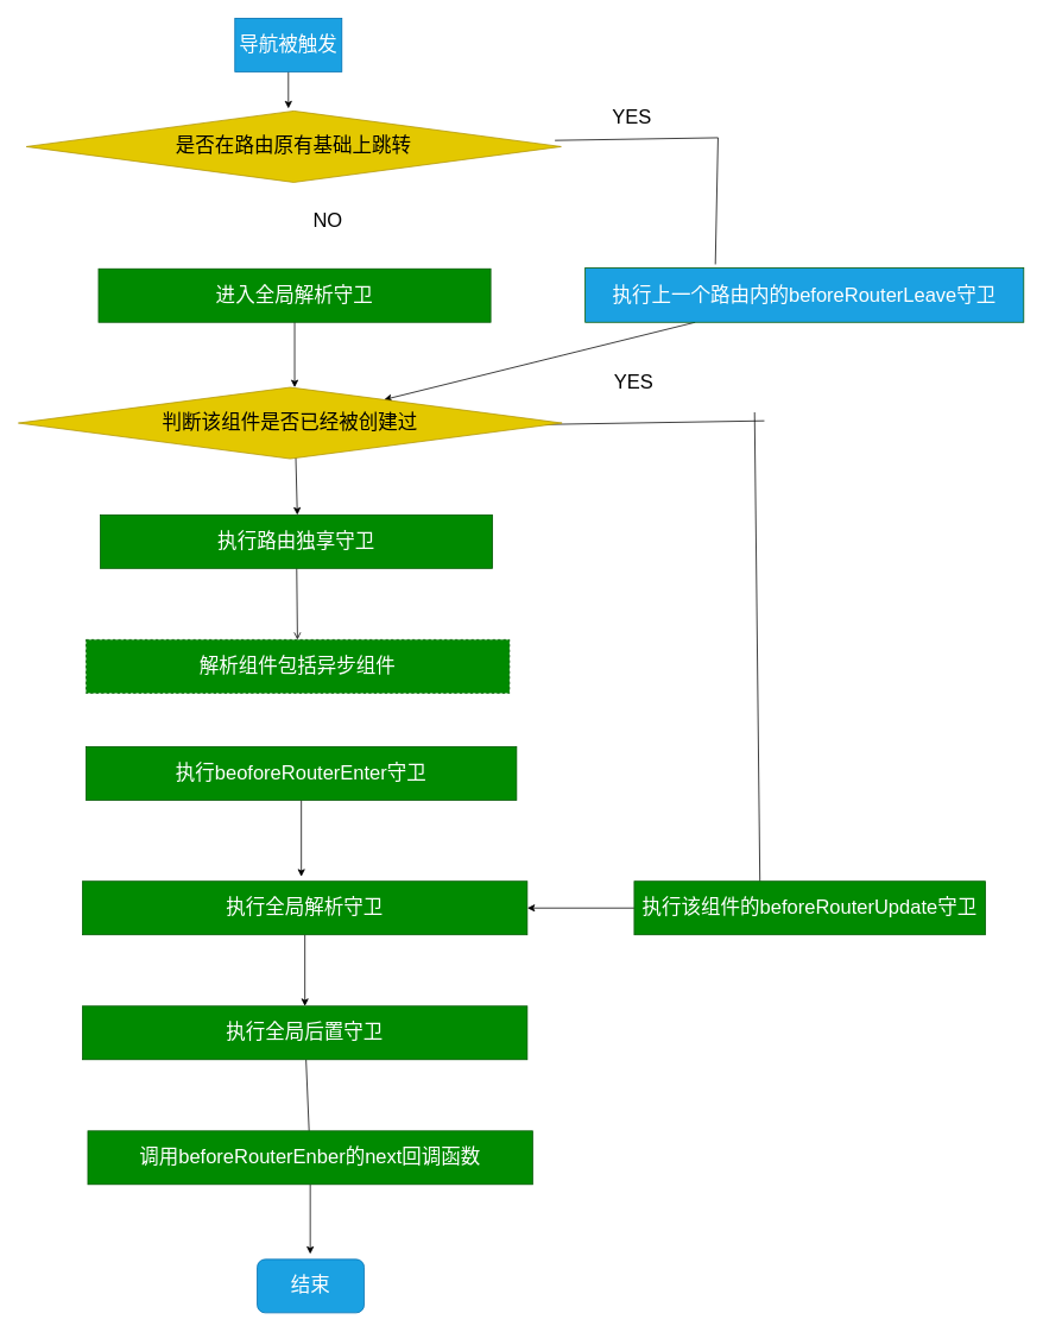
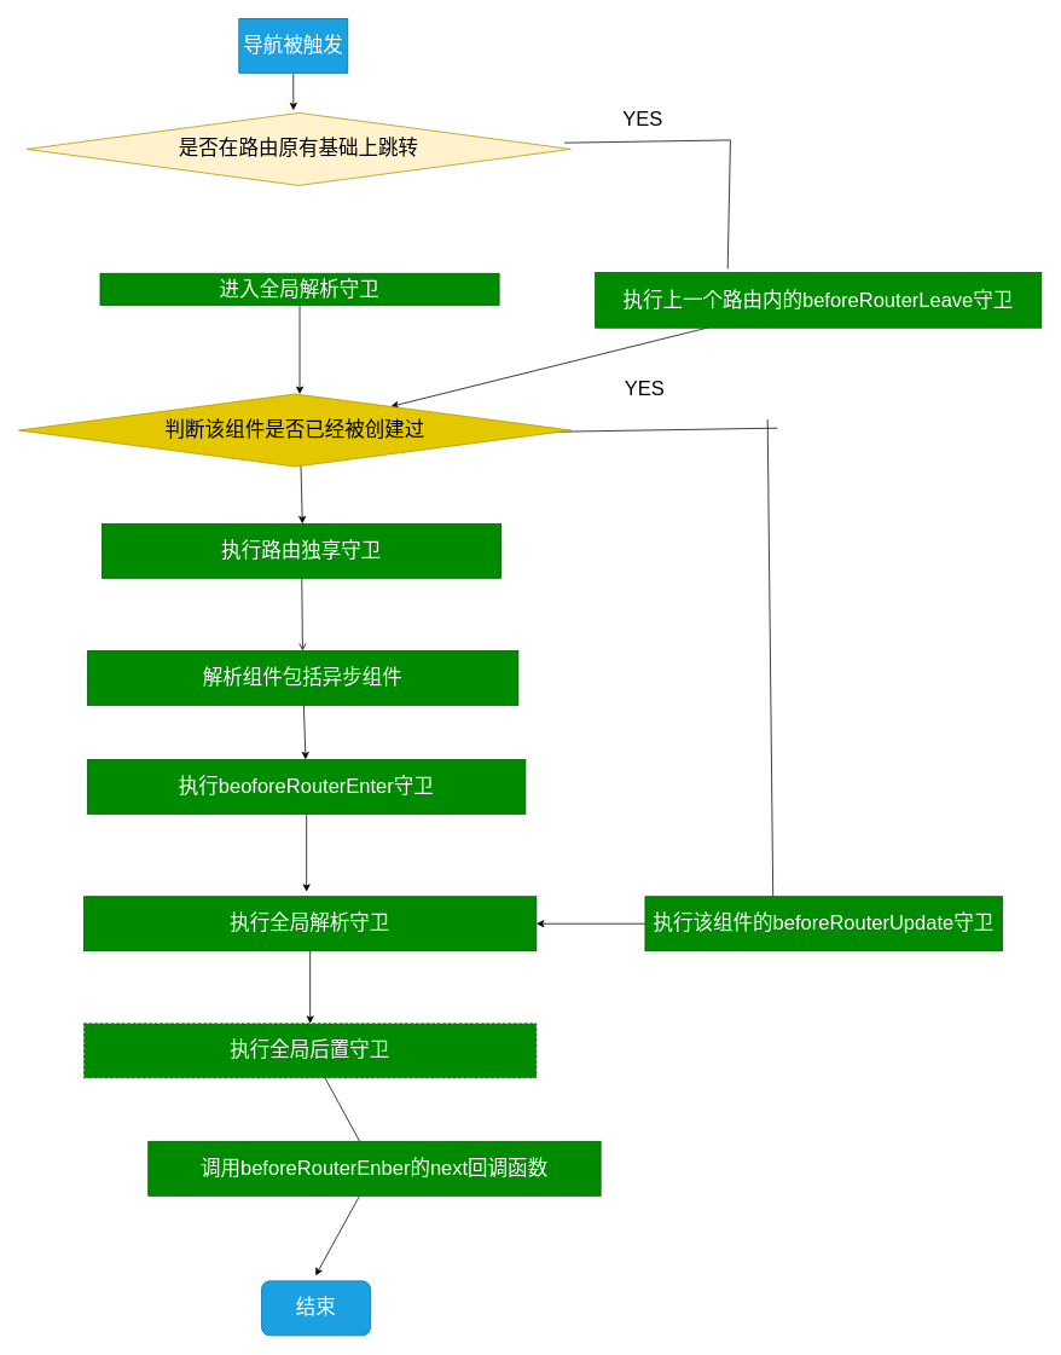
- <mxCell id="30" value="&lt;span style=&quot;font-family: &amp;quot;Architects Daughter&amp;quot;;&quot;&gt;是否在路由原有基础上跳转&lt;/span&gt;" style="rhombus;whiteSpace=wrap;html=1;fontSize=22;fillColor=#e3c800;fontColor=#000000;strokeColor=#B09500;" vertex="1" parent="1"><mxGeometry x="29" y="124" width="600" height="80" as="geometry" /></mxCell>
+ <mxCell id="30" value="&lt;span style=&quot;font-family: &amp;quot;Architects Daughter&amp;quot;;&quot;&gt;是否在路由原有基础上跳转&lt;/span&gt;" style="rhombus;whiteSpace=wrap;html=1;fontSize=22;fillColor=#fff2cc;fontColor=#000000;strokeColor=#B09500;" vertex="1" parent="1"><mxGeometry x="29" y="124" width="600" height="80" as="geometry" /></mxCell>
- <mxCell id="9" value="NO" style="text;html=1;align=center;verticalAlign=middle;resizable=0;points=[];autosize=1;strokeColor=none;fillColor=none;fontSize=22;" vertex="1" parent="1"><mxGeometry x="341" y="229" width="51" height="38" as="geometry" /></mxCell>
- <mxCell id="8" value="执行上一个路由内的beforeRouterLeave守卫" style="rounded=0;whiteSpace=wrap;html=1;fontSize=22;fillColor=#1ba1e2;fontColor=#ffffff;strokeColor=#005700;" vertex="1" parent="1"><mxGeometry x="656" y="300" width="492" height="61" as="geometry" /></mxCell>
+ <mxCell id="8" value="执行上一个路由内的beforeRouterLeave守卫" style="rounded=0;whiteSpace=wrap;html=1;fontSize=22;fillColor=#008a00;fontColor=#ffffff;strokeColor=#005700;" vertex="1" parent="1"><mxGeometry x="656" y="300" width="492" height="61" as="geometry" /></mxCell>
- <mxCell id="11" value="进入全局解析守卫" style="rounded=0;whiteSpace=wrap;html=1;fontSize=22;fillColor=#008a00;fontColor=#ffffff;strokeColor=#005700;" vertex="1" parent="1"><mxGeometry x="110" y="301" width="440" height="60" as="geometry" /></mxCell>
+ <mxCell id="11" value="进入全局解析守卫" style="rounded=0;whiteSpace=wrap;html=1;fontSize=22;fillColor=#008a00;fontColor=#ffffff;strokeColor=#005700;" vertex="1" parent="1"><mxGeometry x="110" y="301" width="440" height="35" as="geometry" /></mxCell>
- <mxCell id="21" value="解析组件包括异步组件" style="whiteSpace=wrap;html=1;rounded=0;fontSize=22;fillColor=#008a00;fontColor=#ffffff;strokeColor=#005700;dashed=1;" vertex="1" parent="1"><mxGeometry x="96" y="717" width="475" height="60" as="geometry" /></mxCell>
+ <mxCell id="21" value="解析组件包括异步组件" style="whiteSpace=wrap;html=1;rounded=0;fontSize=22;fillColor=#008a00;fontColor=#ffffff;strokeColor=#005700;" vertex="1" parent="1"><mxGeometry x="96" y="717" width="475" height="60" as="geometry" /></mxCell>
+ <mxCell id="20" style="edgeStyle=none;html=1;fontSize=22;" edge="1" parent="1" source="21" target="23"><mxGeometry relative="1" as="geometry" /></mxCell>
- <mxCell id="27" value="执行全局后置守卫" style="rounded=0;whiteSpace=wrap;html=1;fontSize=22;fillColor=#008a00;fontColor=#ffffff;strokeColor=#005700;" vertex="1" parent="1"><mxGeometry x="92" y="1128" width="499" height="60" as="geometry" /></mxCell>
+ <mxCell id="27" value="执行全局后置守卫" style="rounded=0;whiteSpace=wrap;html=1;fontSize=22;fillColor=#008a00;fontColor=#ffffff;strokeColor=#005700;dashed=1;" vertex="1" parent="1"><mxGeometry x="92" y="1128" width="499" height="60" as="geometry" /></mxCell>
- <mxCell id="29" value="调用beforeRouterEnber的next回调函数" style="rounded=0;whiteSpace=wrap;html=1;fontSize=22;fillColor=#008a00;fontColor=#ffffff;strokeColor=#005700;" vertex="1" parent="1"><mxGeometry x="98" y="1268" width="499" height="60" as="geometry" /></mxCell>
+ <mxCell id="29" value="调用beforeRouterEnber的next回调函数" style="rounded=0;whiteSpace=wrap;html=1;fontSize=22;fillColor=#008a00;fontColor=#ffffff;strokeColor=#005700;" vertex="1" parent="1"><mxGeometry x="163" y="1258" width="499" height="60" as="geometry" /></mxCell>
